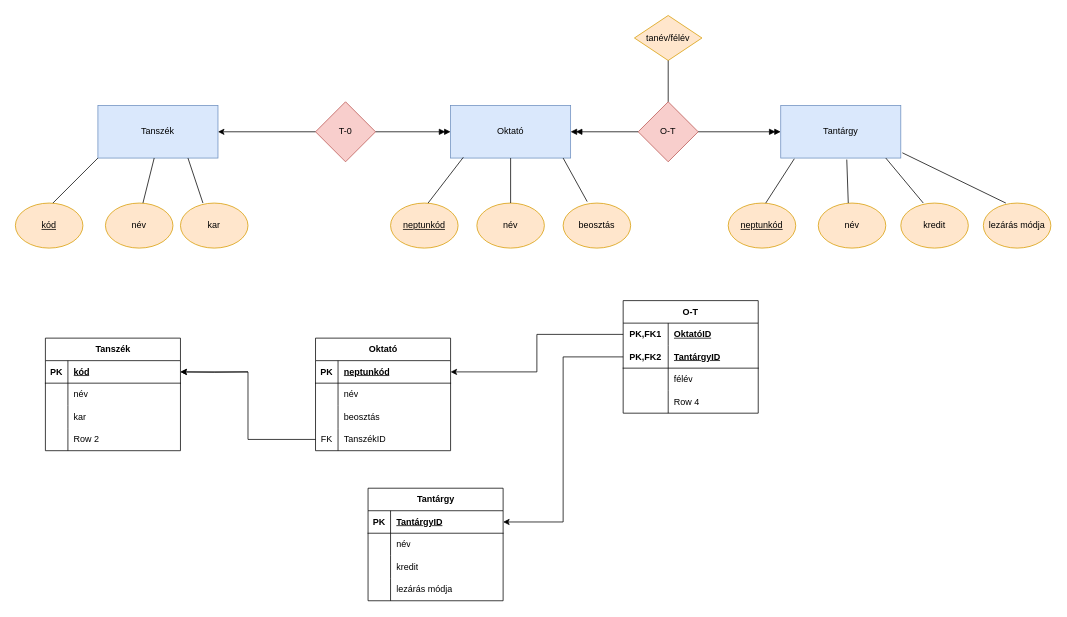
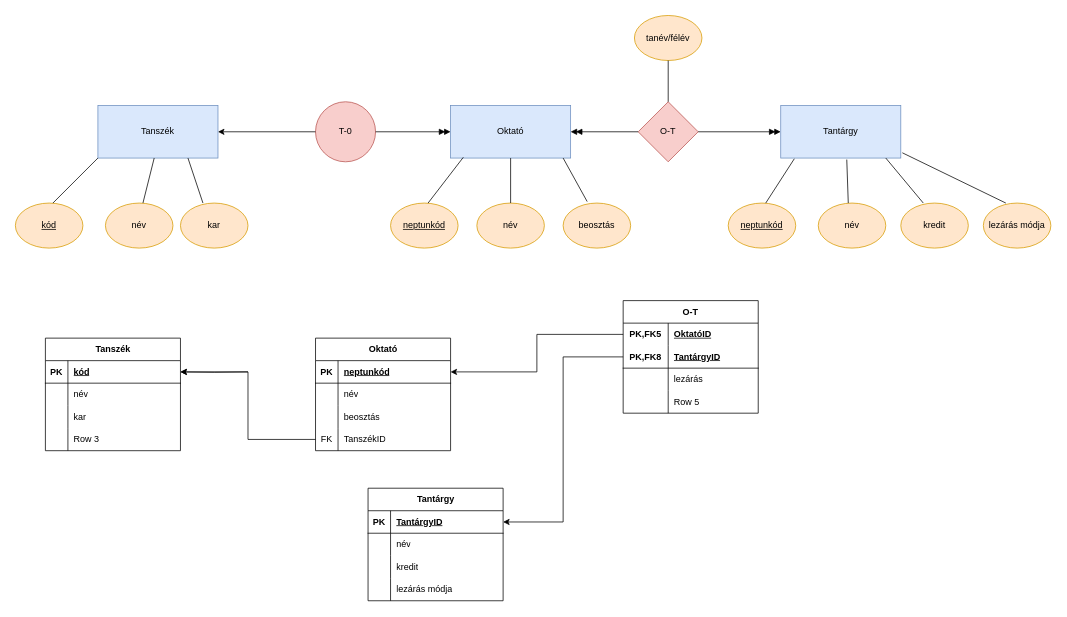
- <mxCell id="27" value="tanév/félév" style="rhombus;whiteSpace=wrap;html=1;fillColor=#ffe6cc;strokeColor=#d79b00;" parent="1" vertex="1"><mxGeometry x="845" y="20" width="90" height="60" as="geometry" /></mxCell>
+ <mxCell id="27" value="tanév/félév" style="ellipse;whiteSpace=wrap;html=1;fillColor=#ffe6cc;strokeColor=#d79b00;" parent="1" vertex="1"><mxGeometry x="845" y="20" width="90" height="60" as="geometry" /></mxCell>
- <mxCell id="4" value="T-0" style="rhombus;whiteSpace=wrap;html=1;fillColor=#f8cecc;strokeColor=#b85450;" parent="1" vertex="1"><mxGeometry x="420" y="135" width="80" height="80" as="geometry" /></mxCell>
+ <mxCell id="4" value="T-0" style="ellipse;whiteSpace=wrap;html=1;fillColor=#f8cecc;strokeColor=#b85450;" parent="1" vertex="1"><mxGeometry x="420" y="135" width="80" height="80" as="geometry" /></mxCell>
- <mxCell id="74" value="PK,FK1" style="shape=partialRectangle;connectable=0;fillColor=none;top=0;left=0;bottom=0;right=0;fontStyle=1;overflow=hidden;html=1;whiteSpace=wrap;" vertex="1" parent="73"><mxGeometry width="60" height="30" as="geometry"><mxRectangle width="60" height="30" as="alternateBounds" /></mxGeometry></mxCell>
+ <mxCell id="74" value="PK,FK5" style="shape=partialRectangle;connectable=0;fillColor=none;top=0;left=0;bottom=0;right=0;fontStyle=1;overflow=hidden;html=1;whiteSpace=wrap;" vertex="1" parent="73"><mxGeometry width="60" height="30" as="geometry"><mxRectangle width="60" height="30" as="alternateBounds" /></mxGeometry></mxCell>
- <mxCell id="77" value="PK,FK2" style="shape=partialRectangle;connectable=0;fillColor=none;top=0;left=0;bottom=0;right=0;fontStyle=1;overflow=hidden;html=1;whiteSpace=wrap;" vertex="1" parent="76"><mxGeometry width="60" height="30" as="geometry"><mxRectangle width="60" height="30" as="alternateBounds" /></mxGeometry></mxCell>
+ <mxCell id="77" value="PK,FK8" style="shape=partialRectangle;connectable=0;fillColor=none;top=0;left=0;bottom=0;right=0;fontStyle=1;overflow=hidden;html=1;whiteSpace=wrap;" vertex="1" parent="76"><mxGeometry width="60" height="30" as="geometry"><mxRectangle width="60" height="30" as="alternateBounds" /></mxGeometry></mxCell>
- <mxCell id="81" value="félév" style="shape=partialRectangle;connectable=0;fillColor=none;top=0;left=0;bottom=0;right=0;align=left;spacingLeft=6;overflow=hidden;html=1;whiteSpace=wrap;" vertex="1" parent="79"><mxGeometry x="60" width="120" height="30" as="geometry"><mxRectangle width="120" height="30" as="alternateBounds" /></mxGeometry></mxCell>
+ <mxCell id="81" value="lezárás" style="shape=partialRectangle;connectable=0;fillColor=none;top=0;left=0;bottom=0;right=0;align=left;spacingLeft=6;overflow=hidden;html=1;whiteSpace=wrap;" vertex="1" parent="79"><mxGeometry x="60" width="120" height="30" as="geometry"><mxRectangle width="120" height="30" as="alternateBounds" /></mxGeometry></mxCell>
- <mxCell id="84" value="Row 4" style="shape=partialRectangle;connectable=0;fillColor=none;top=0;left=0;bottom=0;right=0;align=left;spacingLeft=6;overflow=hidden;html=1;whiteSpace=wrap;" vertex="1" parent="82"><mxGeometry x="60" width="120" height="30" as="geometry"><mxRectangle width="120" height="30" as="alternateBounds" /></mxGeometry></mxCell>
+ <mxCell id="84" value="Row 5" style="shape=partialRectangle;connectable=0;fillColor=none;top=0;left=0;bottom=0;right=0;align=left;spacingLeft=6;overflow=hidden;html=1;whiteSpace=wrap;" vertex="1" parent="82"><mxGeometry x="60" width="120" height="30" as="geometry"><mxRectangle width="120" height="30" as="alternateBounds" /></mxGeometry></mxCell>
- <mxCell id="45" value="Row 2" style="shape=partialRectangle;connectable=0;fillColor=none;top=0;left=0;bottom=0;right=0;align=left;spacingLeft=6;overflow=hidden;whiteSpace=wrap;html=1;" vertex="1" parent="43"><mxGeometry x="30" width="150" height="30" as="geometry"><mxRectangle width="150" height="30" as="alternateBounds" /></mxGeometry></mxCell>
+ <mxCell id="45" value="Row 3" style="shape=partialRectangle;connectable=0;fillColor=none;top=0;left=0;bottom=0;right=0;align=left;spacingLeft=6;overflow=hidden;whiteSpace=wrap;html=1;" vertex="1" parent="43"><mxGeometry x="30" width="150" height="30" as="geometry"><mxRectangle width="150" height="30" as="alternateBounds" /></mxGeometry></mxCell>
